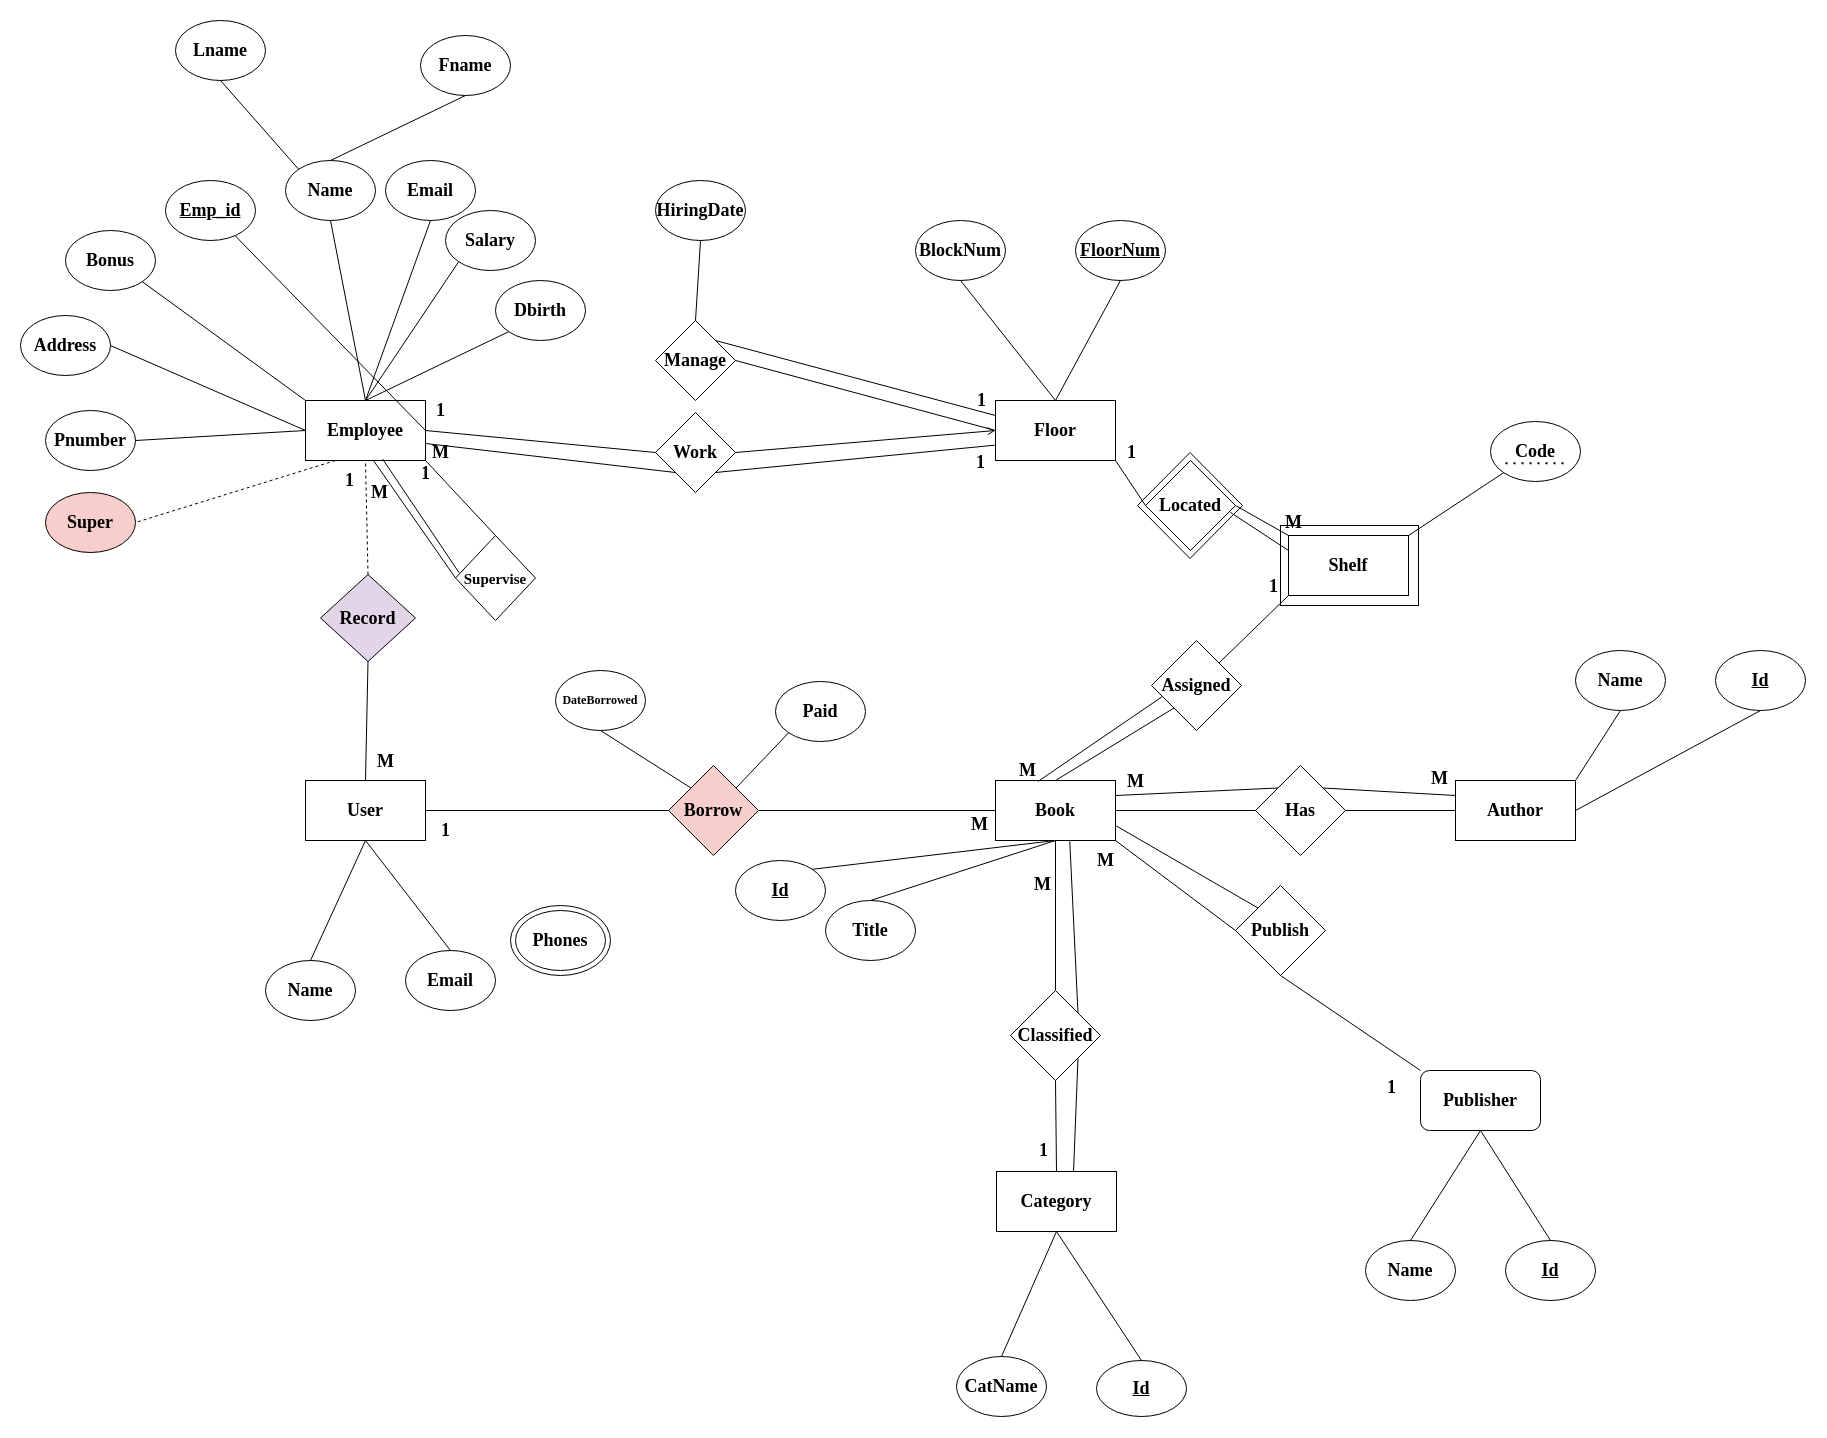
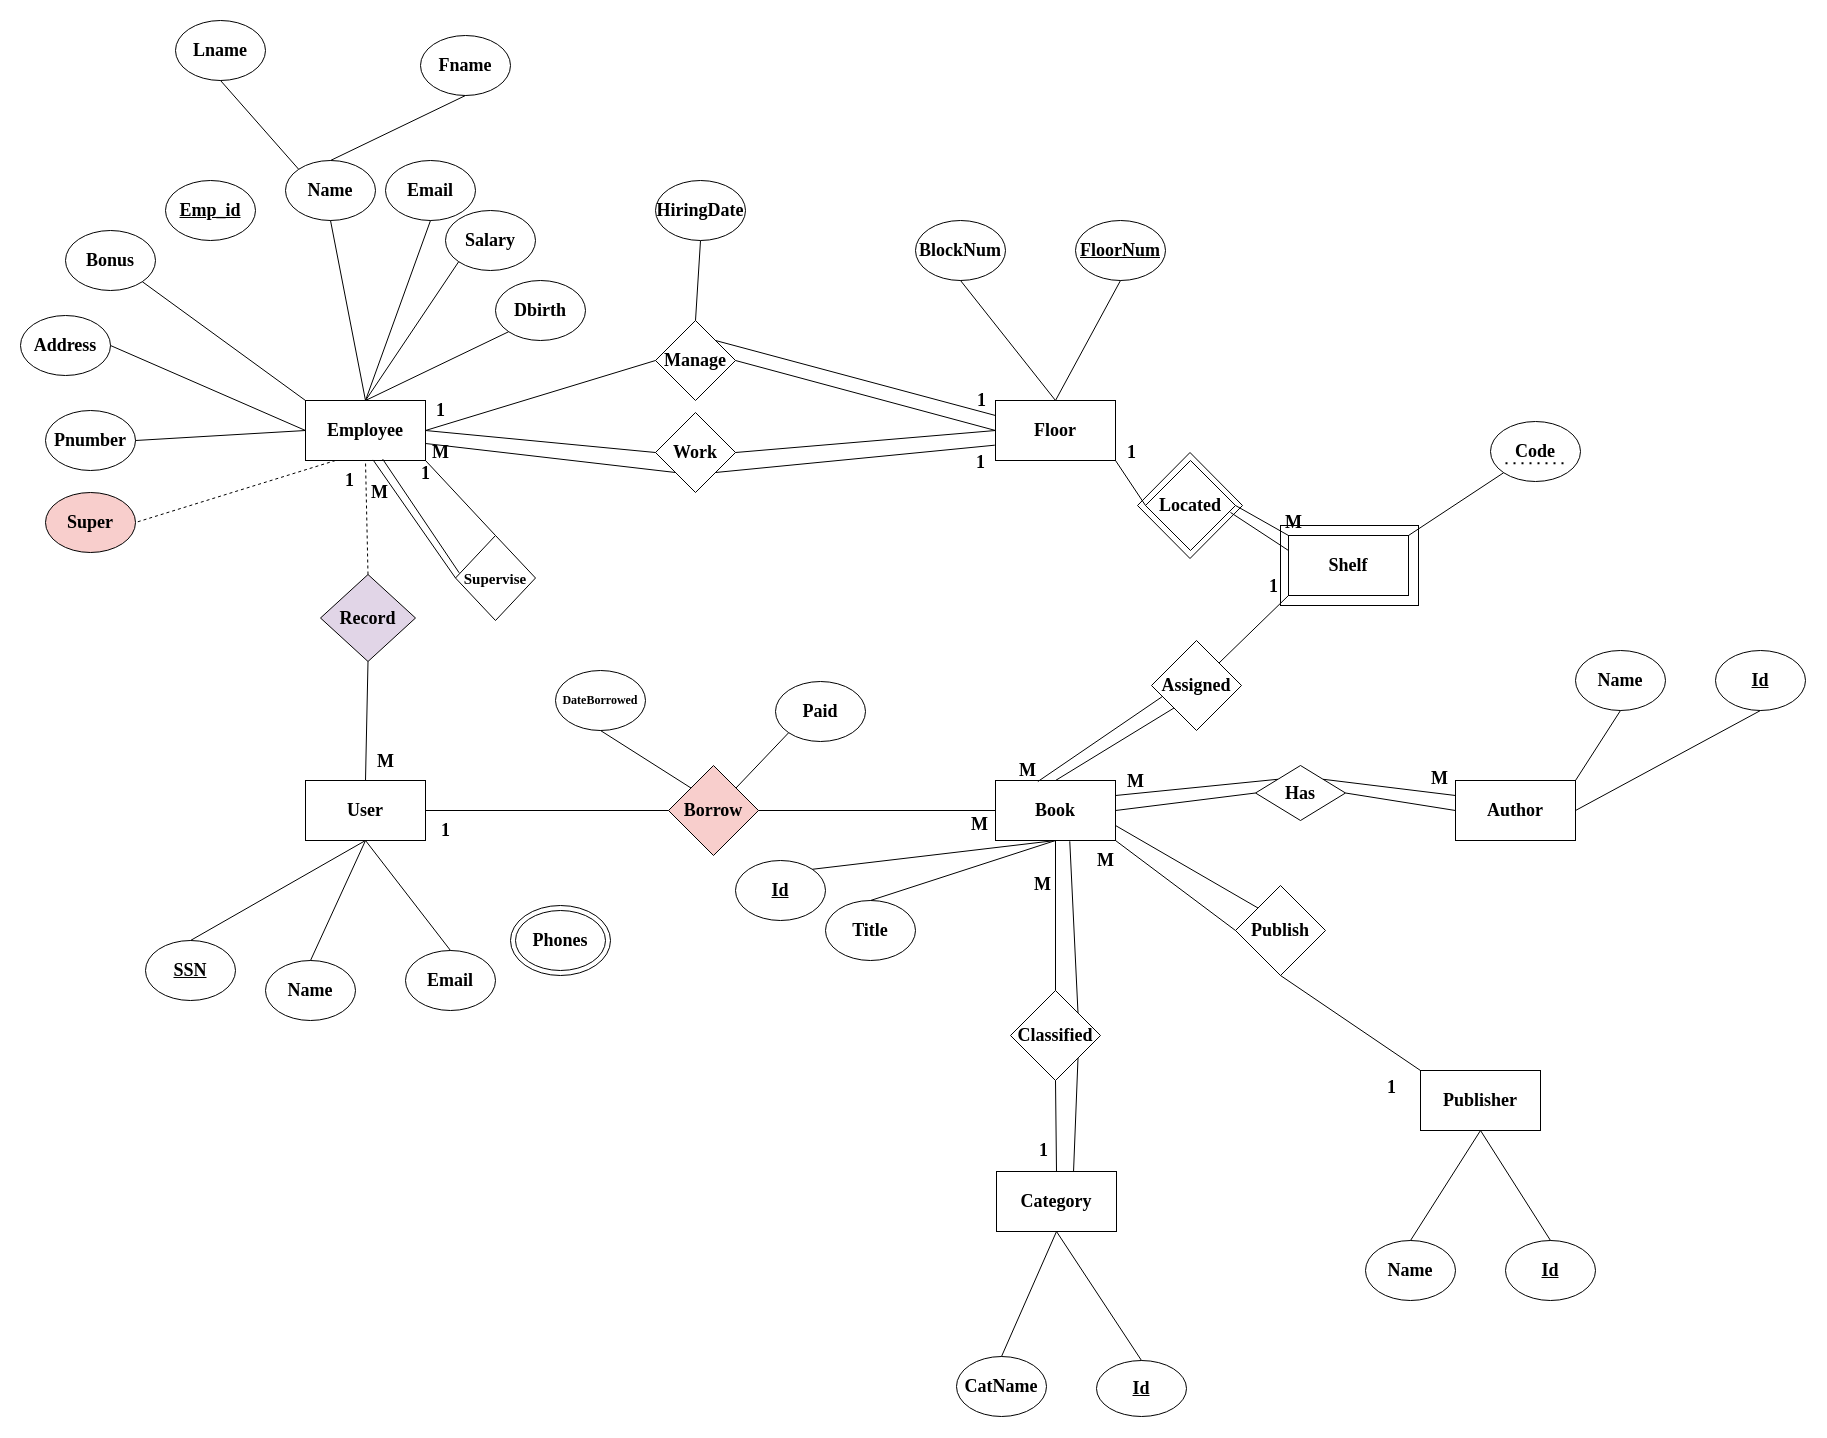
- <mxCell id="33" value="" style="endArrow=none;html=1;rounded=0;exitX=1;exitY=0.5;exitDx=0;exitDy=0;" parent="1" source="5" target="6" edge="1"><mxGeometry width="50" height="50" relative="1" as="geometry"><mxPoint x="515" y="370" as="sourcePoint" /><mxPoint x="565" y="320" as="targetPoint" /></mxGeometry></mxCell>
+ <mxCell id="33" value="" style="endArrow=none;html=1;rounded=0;exitX=1;exitY=0.5;exitDx=0;exitDy=0;entryX=0;entryY=0.5;entryDx=0;entryDy=0;" parent="1" source="5" target="32" edge="1"><mxGeometry width="50" height="50" relative="1" as="geometry"><mxPoint x="515" y="370" as="sourcePoint" /><mxPoint x="565" y="320" as="targetPoint" /></mxGeometry></mxCell>
- <mxCell id="37" value="" style="endArrow=open;html=1;rounded=0;entryX=0;entryY=0.5;entryDx=0;entryDy=0;exitX=1;exitY=0.5;exitDx=0;exitDy=0;" parent="1" source="35" target="27" edge="1"><mxGeometry width="50" height="50" relative="1" as="geometry"><mxPoint x="625" y="350" as="sourcePoint" /><mxPoint x="675" y="300" as="targetPoint" /></mxGeometry></mxCell>
+ <mxCell id="37" value="" style="endArrow=none;html=1;rounded=0;entryX=0;entryY=0.5;entryDx=0;entryDy=0;exitX=1;exitY=0.5;exitDx=0;exitDy=0;" parent="1" source="35" target="27" edge="1"><mxGeometry width="50" height="50" relative="1" as="geometry"><mxPoint x="625" y="350" as="sourcePoint" /><mxPoint x="675" y="300" as="targetPoint" /></mxGeometry></mxCell>
- <mxCell id="79" value="&lt;font face=&quot;Architects Daughter&quot;&gt;&lt;span style=&quot;font-size: 18px;&quot;&gt;&lt;b&gt;Has&lt;/b&gt;&lt;/span&gt;&lt;/font&gt;" style="rhombus;whiteSpace=wrap;html=1;" parent="1" vertex="1"><mxGeometry x="1255" y="765" width="90" height="90" as="geometry" /></mxCell>
+ <mxCell id="79" value="&lt;font face=&quot;Architects Daughter&quot;&gt;&lt;span style=&quot;font-size: 18px;&quot;&gt;&lt;b&gt;Has&lt;/b&gt;&lt;/span&gt;&lt;/font&gt;" style="rhombus;whiteSpace=wrap;html=1;" parent="1" vertex="1"><mxGeometry x="1255" y="765" width="90" height="55" as="geometry" /></mxCell>
+ <mxCell id="52" value="" style="endArrow=none;html=1;rounded=0;entryX=0.5;entryY=1;entryDx=0;entryDy=0;exitX=0.5;exitY=0;exitDx=0;exitDy=0;" parent="1" source="48" target="47" edge="1"><mxGeometry width="50" height="50" relative="1" as="geometry"><mxPoint x="485" y="880" as="sourcePoint" /><mxPoint x="535" y="830" as="targetPoint" /></mxGeometry></mxCell>
+ <mxCell id="48" value="&lt;font data-font-src=&quot;https://fonts.googleapis.com/css?family=Architects+Daughter&quot; face=&quot;Architects Daughter&quot; style=&quot;font-size: 18px;&quot;&gt;&lt;b&gt;&lt;u&gt;SSN&lt;/u&gt;&lt;/b&gt;&lt;/font&gt;" style="ellipse;whiteSpace=wrap;html=1;" parent="1" vertex="1"><mxGeometry x="145" y="940" width="90" height="60" as="geometry" /></mxCell>
- <mxCell id="84" value="&lt;font face=&quot;Architects Daughter&quot; style=&quot;font-size: 18px;&quot;&gt;&lt;b&gt;Publisher&lt;/b&gt;&lt;/font&gt;" style="whiteSpace=wrap;html=1;rounded=1;" parent="1" vertex="1"><mxGeometry x="1420" y="1070" width="120" height="60" as="geometry" /></mxCell>
+ <mxCell id="84" value="&lt;font face=&quot;Architects Daughter&quot; style=&quot;font-size: 18px;&quot;&gt;&lt;b&gt;Publisher&lt;/b&gt;&lt;/font&gt;" style="rounded=0;whiteSpace=wrap;html=1;" parent="1" vertex="1"><mxGeometry x="1420" y="1070" width="120" height="60" as="geometry" /></mxCell>
